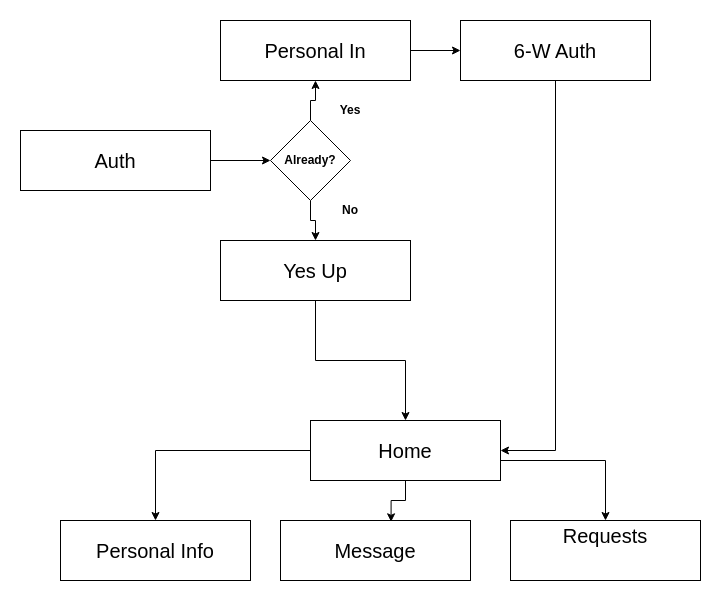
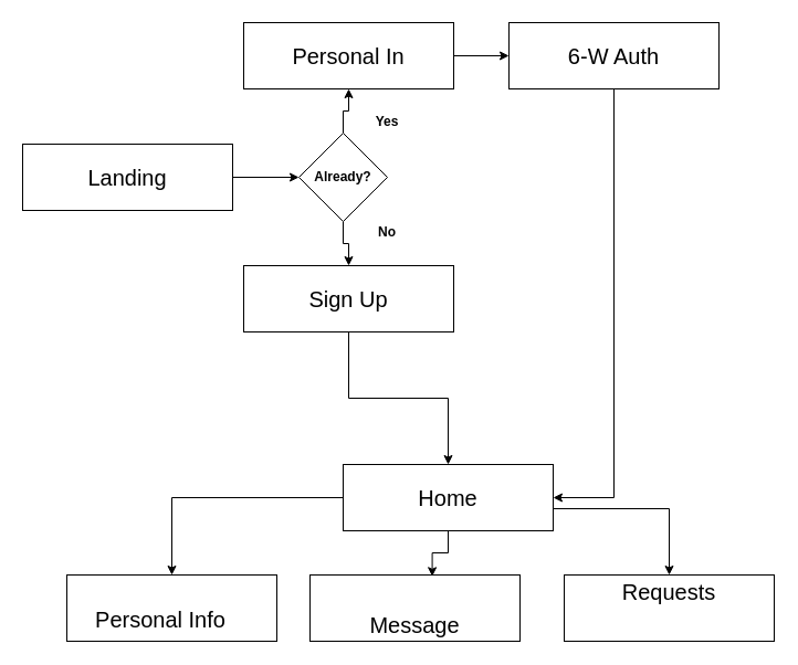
- <mxCell id="4" value="&lt;span style=&quot;font-size: 20px&quot;&gt;Auth&lt;/span&gt;" style="text;html=1;strokeColor=none;fillColor=none;align=center;verticalAlign=middle;whiteSpace=wrap;rounded=0;" vertex="1" parent="1"><mxGeometry x="40" y="150" width="150" height="20" as="geometry" /></mxCell>
+ <mxCell id="4" value="&lt;span style=&quot;font-size: 20px&quot;&gt;Landing&lt;/span&gt;" style="text;html=1;strokeColor=none;fillColor=none;align=center;verticalAlign=middle;whiteSpace=wrap;rounded=0;" vertex="1" parent="1"><mxGeometry x="40" y="150" width="150" height="20" as="geometry" /></mxCell>
- <mxCell id="7" value="&lt;span style=&quot;font-size: 20px&quot;&gt;Yes Up&lt;/span&gt;" style="text;html=1;strokeColor=none;fillColor=none;align=center;verticalAlign=middle;whiteSpace=wrap;rounded=0;" vertex="1" parent="1"><mxGeometry x="240" y="260" width="150" height="20" as="geometry" /></mxCell>
+ <mxCell id="7" value="&lt;span style=&quot;font-size: 20px&quot;&gt;Sign Up&lt;/span&gt;" style="text;html=1;strokeColor=none;fillColor=none;align=center;verticalAlign=middle;whiteSpace=wrap;rounded=0;" vertex="1" parent="1"><mxGeometry x="240" y="260" width="150" height="20" as="geometry" /></mxCell>
- <mxCell id="23" value="&lt;span style=&quot;font-size: 20px&quot;&gt;Personal Info&lt;/span&gt;" style="text;html=1;strokeColor=none;fillColor=none;align=center;verticalAlign=middle;whiteSpace=wrap;rounded=0;" vertex="1" parent="1"><mxGeometry x="80" y="540" width="150" height="20" as="geometry" /></mxCell>
+ <mxCell id="23" value="&lt;span style=&quot;font-size: 20px&quot;&gt;Personal Info&lt;/span&gt;" style="text;html=1;strokeColor=none;fillColor=none;align=center;verticalAlign=middle;whiteSpace=wrap;rounded=0;" vertex="1" parent="1"><mxGeometry x="70" y="550" width="150" height="20" as="geometry" /></mxCell>
- <mxCell id="25" value="&lt;span style=&quot;font-size: 20px&quot;&gt;Message&lt;/span&gt;" style="text;html=1;strokeColor=none;fillColor=none;align=center;verticalAlign=middle;whiteSpace=wrap;rounded=0;" vertex="1" parent="1"><mxGeometry x="300" y="540" width="150" height="20" as="geometry" /></mxCell>
+ <mxCell id="25" value="&lt;span style=&quot;font-size: 20px&quot;&gt;Message&lt;/span&gt;" style="text;html=1;strokeColor=none;fillColor=none;align=center;verticalAlign=middle;whiteSpace=wrap;rounded=0;" vertex="1" parent="1"><mxGeometry x="300" y="555" width="150" height="20" as="geometry" /></mxCell>
